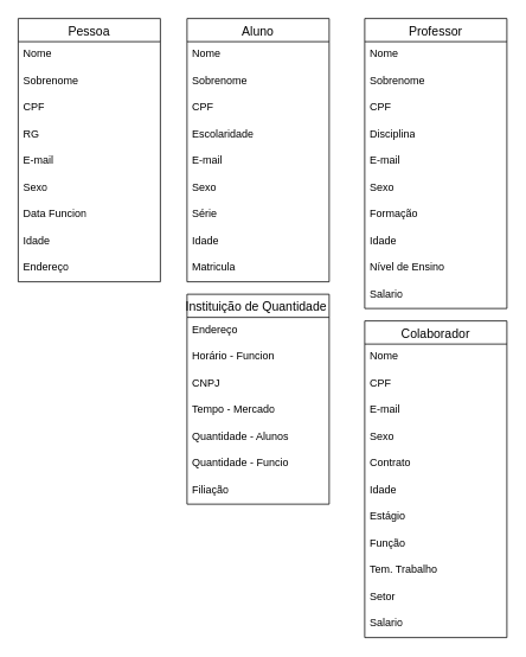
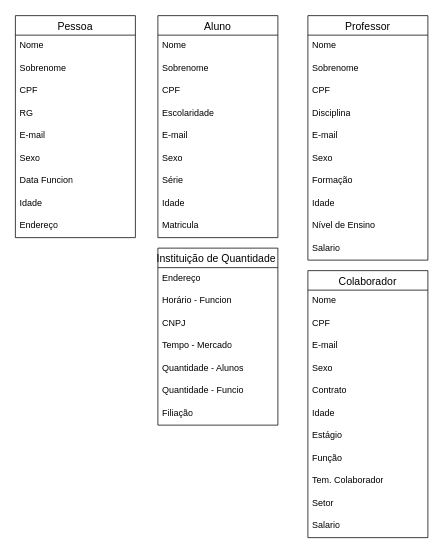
- <mxCell id="42" value="Tem. Trabalho" style="text;strokeColor=none;fillColor=none;spacingLeft=4;spacingRight=4;overflow=hidden;rotatable=0;points=[[0,0.5],[1,0.5]];portConstraint=eastwest;fontSize=12;whiteSpace=wrap;html=1;" vertex="1" parent="33"><mxGeometry y="266" width="160" height="30" as="geometry" /></mxCell>
+ <mxCell id="42" value="Tem. Colaborador" style="text;strokeColor=none;fillColor=none;spacingLeft=4;spacingRight=4;overflow=hidden;rotatable=0;points=[[0,0.5],[1,0.5]];portConstraint=eastwest;fontSize=12;whiteSpace=wrap;html=1;" vertex="1" parent="33"><mxGeometry y="266" width="160" height="30" as="geometry" /></mxCell>
